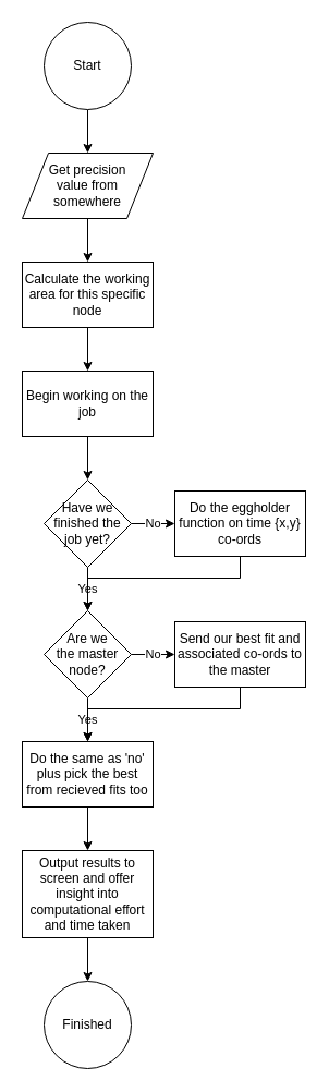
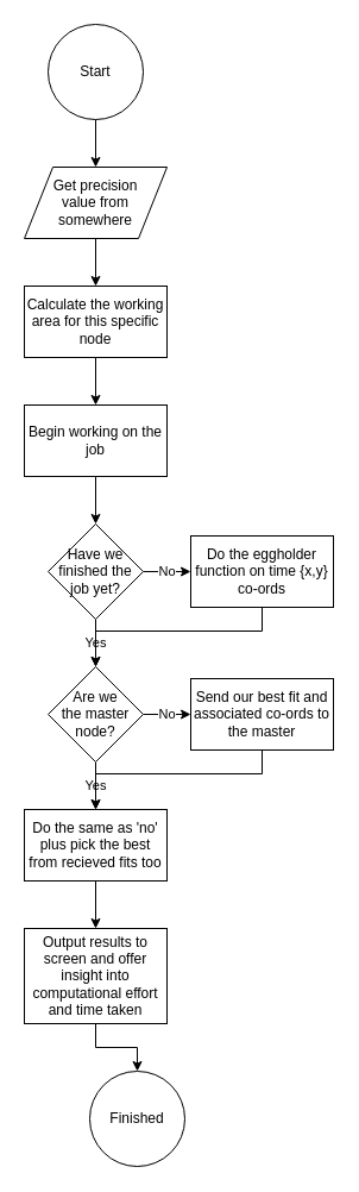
- <mxCell id="22" value="Finished" style="ellipse;whiteSpace=wrap;html=1;aspect=fixed;" parent="1" vertex="1"><mxGeometry x="40" y="900" width="80" height="80" as="geometry" /></mxCell>
+ <mxCell id="22" value="Finished" style="ellipse;whiteSpace=wrap;html=1;aspect=fixed;" parent="1" vertex="1"><mxGeometry x="75" y="900" width="80" height="80" as="geometry" /></mxCell>
